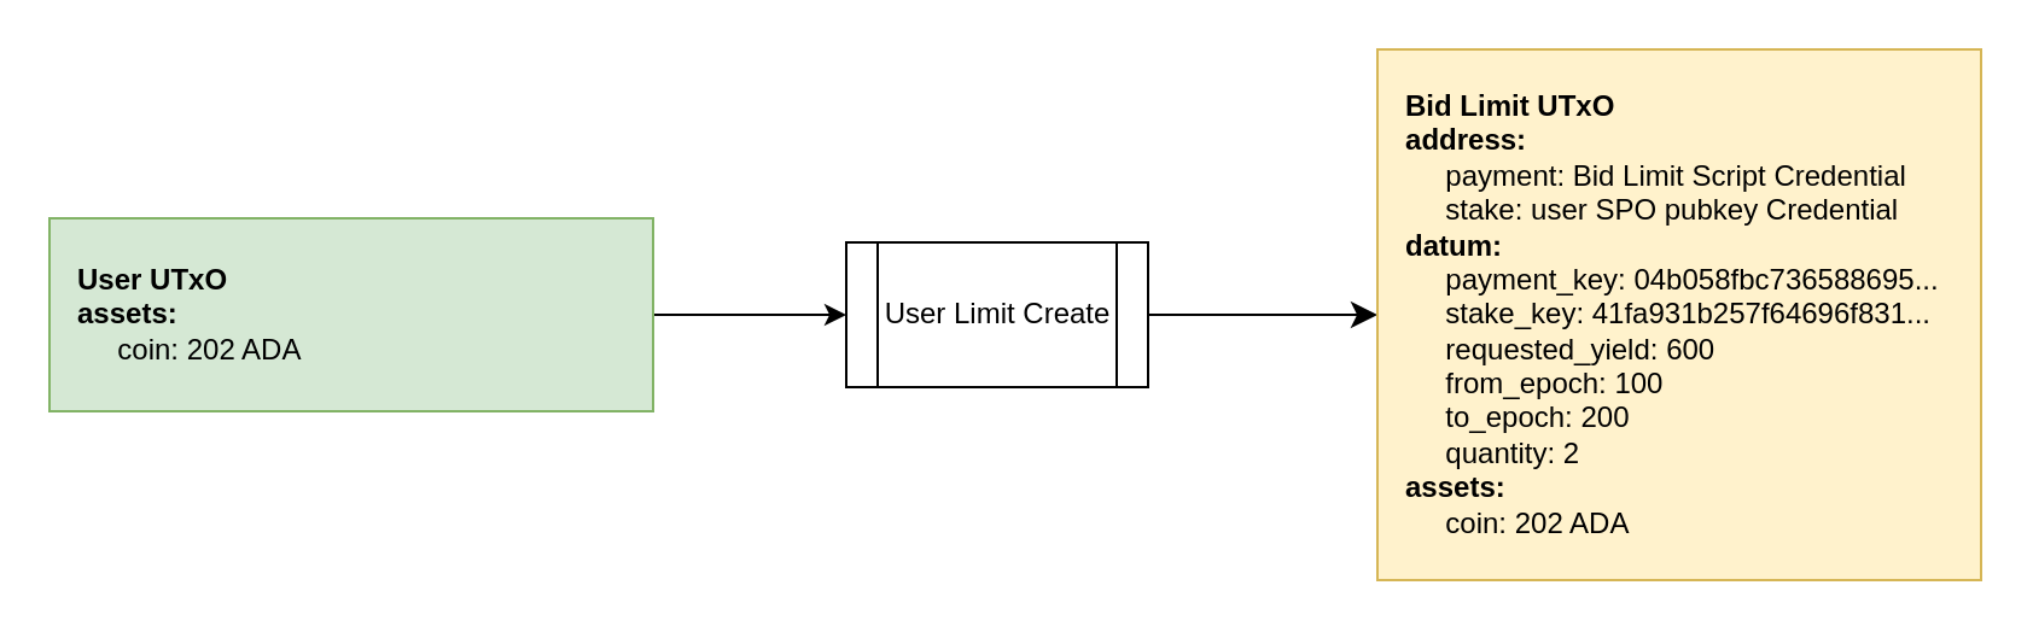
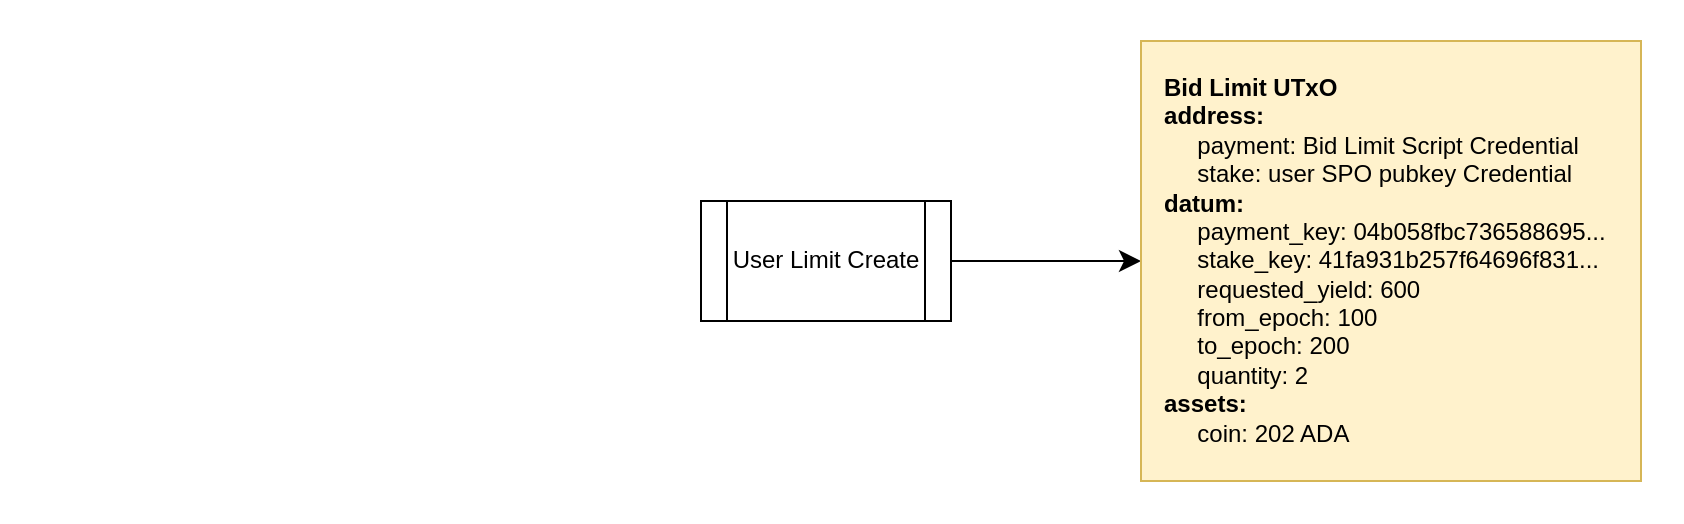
- <mxCell id="3" value="&amp;nbsp; &amp;nbsp;&lt;b&gt;User UTxO&lt;/b&gt;&lt;br&gt;&lt;b&gt;&amp;nbsp; &amp;nbsp;assets:&lt;/b&gt;&lt;br&gt;&lt;span style=&quot;font-weight: bold; white-space: pre;&quot;&gt;&#09;&lt;/span&gt;coin: 202 ADA" style="rounded=0;whiteSpace=wrap;html=1;align=left;fillColor=#d5e8d4;strokeColor=#82b366;" vertex="1" parent="1"><mxGeometry x="20" y="90" width="250" height="80" as="geometry" /></mxCell>
- <mxCell id="2" style="edgeStyle=none;html=1;entryX=0;entryY=0.5;entryDx=0;entryDy=0;" edge="1" parent="1" source="3" target="5"><mxGeometry relative="1" as="geometry" /></mxCell>
